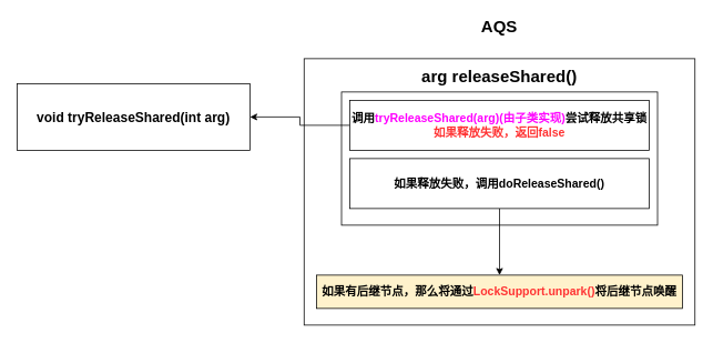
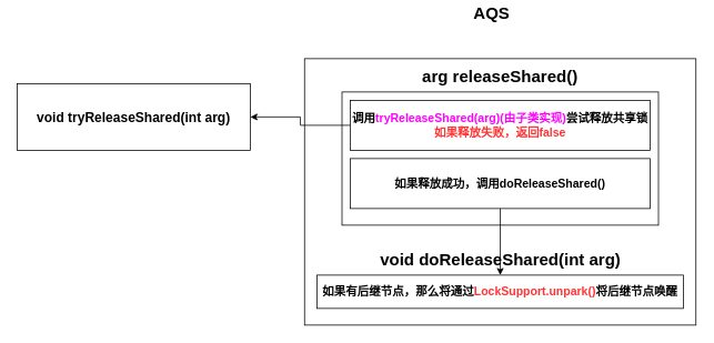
- <mxCell id="3" value="&lt;b&gt;&lt;font style=&quot;font-size: 20px&quot;&gt;AQS&lt;/font&gt;&lt;/b&gt;" style="text;html=1;strokeColor=none;fillColor=none;align=center;verticalAlign=middle;whiteSpace=wrap;rounded=0;" parent="1" vertex="1"><mxGeometry x="580" y="20" width="40" height="20" as="geometry" /></mxCell>
+ <mxCell id="3" value="&lt;b&gt;&lt;font style=&quot;font-size: 20px&quot;&gt;AQS&lt;/font&gt;&lt;/b&gt;" style="text;html=1;strokeColor=none;fillColor=none;align=center;verticalAlign=middle;whiteSpace=wrap;rounded=0;" parent="1" vertex="1"><mxGeometry x="570" y="5" width="40" height="20" as="geometry" /></mxCell>
- <mxCell id="10" value="&lt;span style=&quot;font-size: 14px&quot;&gt;&lt;b&gt;如果释放失败，调用doReleaseShared()&lt;/b&gt;&lt;/span&gt;" style="rounded=0;whiteSpace=wrap;html=1;" parent="1" vertex="1"><mxGeometry x="420" y="190" width="360" height="60" as="geometry" /></mxCell>
+ <mxCell id="10" value="&lt;span style=&quot;font-size: 14px&quot;&gt;&lt;b&gt;如果释放成功，调用doReleaseShared()&lt;/b&gt;&lt;/span&gt;" style="rounded=0;whiteSpace=wrap;html=1;" parent="1" vertex="1"><mxGeometry x="420" y="190" width="360" height="60" as="geometry" /></mxCell>
+ <mxCell id="12" value="&lt;b&gt;&lt;font style=&quot;font-size: 20px&quot;&gt;void doReleaseShared(int arg)&lt;/font&gt;&lt;/b&gt;" style="text;html=1;strokeColor=none;fillColor=none;align=center;verticalAlign=middle;whiteSpace=wrap;rounded=0;" parent="1" vertex="1"><mxGeometry x="432.5" y="300" width="335" height="20" as="geometry" /></mxCell>
- <mxCell id="11" value="&lt;b style=&quot;font-size: 14px&quot;&gt;如果有后继节点，那么将通过&lt;font color=&quot;#ff3333&quot;&gt;LockSupport.unpark()&lt;/font&gt;将后继节点唤醒&lt;/b&gt;" style="rounded=0;whiteSpace=wrap;html=1;fillColor=#fff2cc;" parent="1" vertex="1"><mxGeometry x="380" y="330" width="440" height="40" as="geometry" /></mxCell>
+ <mxCell id="11" value="&lt;b style=&quot;font-size: 14px&quot;&gt;如果有后继节点，那么将通过&lt;font color=&quot;#ff3333&quot;&gt;LockSupport.unpark()&lt;/font&gt;将后继节点唤醒&lt;/b&gt;" style="rounded=0;whiteSpace=wrap;html=1;" parent="1" vertex="1"><mxGeometry x="380" y="330" width="440" height="40" as="geometry" /></mxCell>
